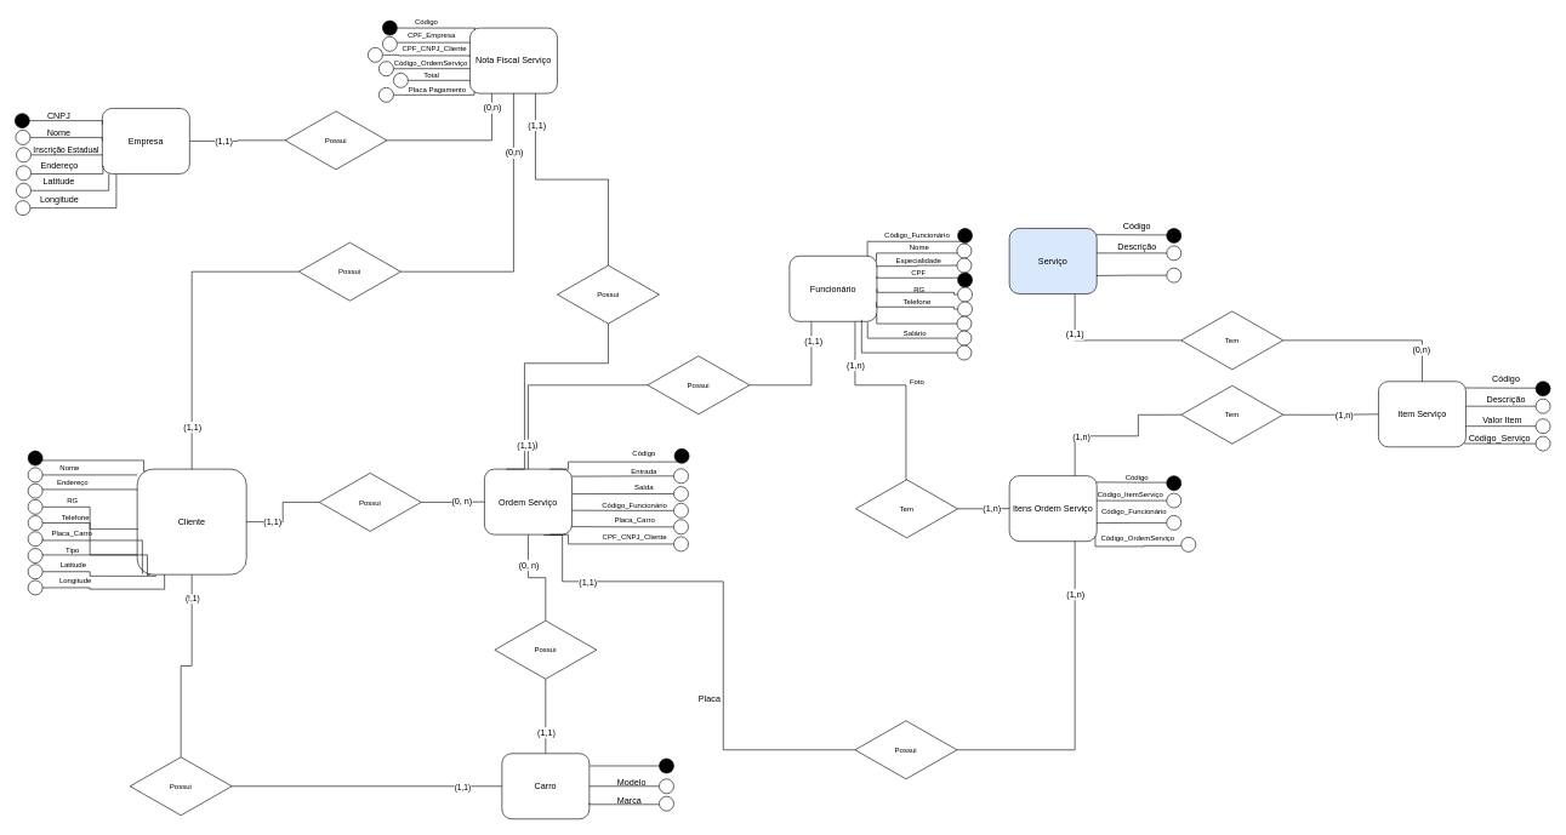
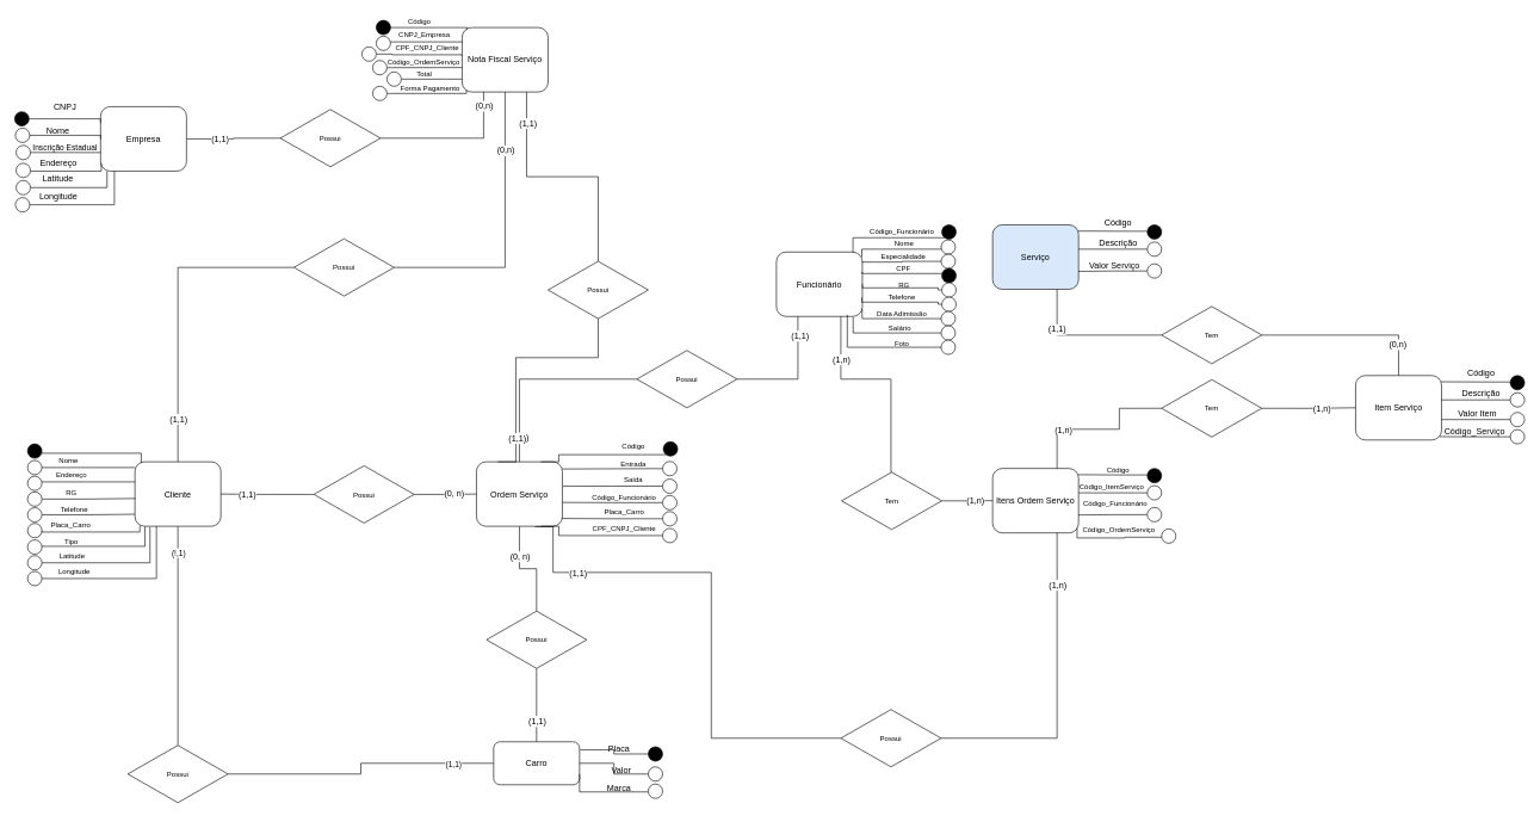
- <mxCell id="83" value="&lt;font style=&quot;font-size: 10px&quot;&gt;CPF_Empresa&lt;/font&gt;" style="text;html=1;align=center;verticalAlign=middle;resizable=0;points=[];autosize=1;strokeColor=none;fillColor=none;" parent="1" vertex="1"><mxGeometry x="547" y="38" width="90" height="20" as="geometry" /></mxCell>
+ <mxCell id="83" value="&lt;font style=&quot;font-size: 10px&quot;&gt;CNPJ_Empresa&lt;/font&gt;" style="text;html=1;align=center;verticalAlign=middle;resizable=0;points=[];autosize=1;strokeColor=none;fillColor=none;" parent="1" vertex="1"><mxGeometry x="547" y="38" width="90" height="20" as="geometry" /></mxCell>
- <mxCell id="105" value="&lt;font style=&quot;font-size: 10px&quot;&gt;Placa Pagamento&lt;/font&gt;" style="text;html=1;align=center;verticalAlign=middle;resizable=0;points=[];autosize=1;strokeColor=none;fillColor=none;" parent="1" vertex="1"><mxGeometry x="550" y="113" width="100" height="20" as="geometry" /></mxCell>
+ <mxCell id="105" value="&lt;font style=&quot;font-size: 10px&quot;&gt;Forma Pagamento&lt;/font&gt;" style="text;html=1;align=center;verticalAlign=middle;resizable=0;points=[];autosize=1;strokeColor=none;fillColor=none;" parent="1" vertex="1"><mxGeometry x="550" y="113" width="100" height="20" as="geometry" /></mxCell>
- <mxCell id="31" value="CNPJ" style="text;html=1;align=center;verticalAlign=middle;resizable=0;points=[];autosize=1;strokeColor=none;fillColor=none;" parent="1" vertex="1"><mxGeometry x="55" y="148.5" width="50" height="20" as="geometry" /></mxCell>
+ <mxCell id="31" value="CNPJ" style="text;html=1;align=center;verticalAlign=middle;resizable=0;points=[];autosize=1;strokeColor=none;fillColor=none;" parent="1" vertex="1"><mxGeometry x="65" y="138.5" width="50" height="20" as="geometry" /></mxCell>
+ <mxCell id="99" value="Valor Serviço" style="text;html=1;align=center;verticalAlign=middle;resizable=0;points=[];autosize=1;strokeColor=none;fillColor=none;" parent="1" vertex="1"><mxGeometry x="1511" y="361" width="90" height="20" as="geometry" /></mxCell>
+ <mxCell id="115" value="&lt;font style=&quot;font-size: 10px&quot;&gt;Data Adimissão&lt;/font&gt;" style="text;html=1;align=center;verticalAlign=middle;resizable=0;points=[];autosize=1;strokeColor=none;fillColor=none;" parent="1" vertex="1"><mxGeometry x="1219" y="427.5" width="80" height="20" as="geometry" /></mxCell>
- <mxCell id="214" value="Foto" style="text;html=1;align=center;verticalAlign=middle;resizable=0;points=[];autosize=1;strokeColor=none;fillColor=none;fontSize=10;" vertex="1" parent="1"><mxGeometry x="1239" y="514" width="40" height="20" as="geometry" /></mxCell>
+ <mxCell id="214" value="Foto" style="text;html=1;align=center;verticalAlign=middle;resizable=0;points=[];autosize=1;strokeColor=none;fillColor=none;fontSize=10;" vertex="1" parent="1"><mxGeometry x="1239" y="469" width="40" height="20" as="geometry" /></mxCell>
- <mxCell id="5" value="Cliente" style="rounded=1;whiteSpace=wrap;html=1;" parent="1" vertex="1"><mxGeometry x="188" y="644.5" width="150" height="145" as="geometry" /></mxCell>
+ <mxCell id="5" value="Cliente" style="rounded=1;whiteSpace=wrap;html=1;" parent="1" vertex="1"><mxGeometry x="188" y="644.5" width="120" height="90" as="geometry" /></mxCell>
- <mxCell id="16" value="Placa" style="text;html=1;align=center;verticalAlign=middle;resizable=0;points=[];autosize=1;strokeColor=none;fillColor=none;" parent="1" vertex="1"><mxGeometry x="949" y="950.5" width="50" height="20" as="geometry" /></mxCell>
+ <mxCell id="16" value="Placa" style="text;html=1;align=center;verticalAlign=middle;resizable=0;points=[];autosize=1;strokeColor=none;fillColor=none;" parent="1" vertex="1"><mxGeometry x="839" y="1035.5" width="50" height="20" as="geometry" /></mxCell>
- <mxCell id="19" value="Modelo" style="text;html=1;align=center;verticalAlign=middle;resizable=0;points=[];autosize=1;strokeColor=none;fillColor=none;" parent="1" vertex="1"><mxGeometry x="842" y="1065.5" width="50" height="20" as="geometry" /></mxCell>
+ <mxCell id="19" value="Valor" style="text;html=1;align=center;verticalAlign=middle;resizable=0;points=[];autosize=1;strokeColor=none;fillColor=none;" parent="1" vertex="1"><mxGeometry x="842" y="1065.5" width="50" height="20" as="geometry" /></mxCell>
- <mxCell id="2" value="Carro" style="rounded=1;whiteSpace=wrap;html=1;" parent="1" vertex="1"><mxGeometry x="689" y="1035.5" width="120" height="90" as="geometry" /></mxCell>
+ <mxCell id="2" value="Carro" style="rounded=1;whiteSpace=wrap;html=1;" parent="1" vertex="1"><mxGeometry x="689" y="1035.5" width="120" height="60" as="geometry" /></mxCell>
